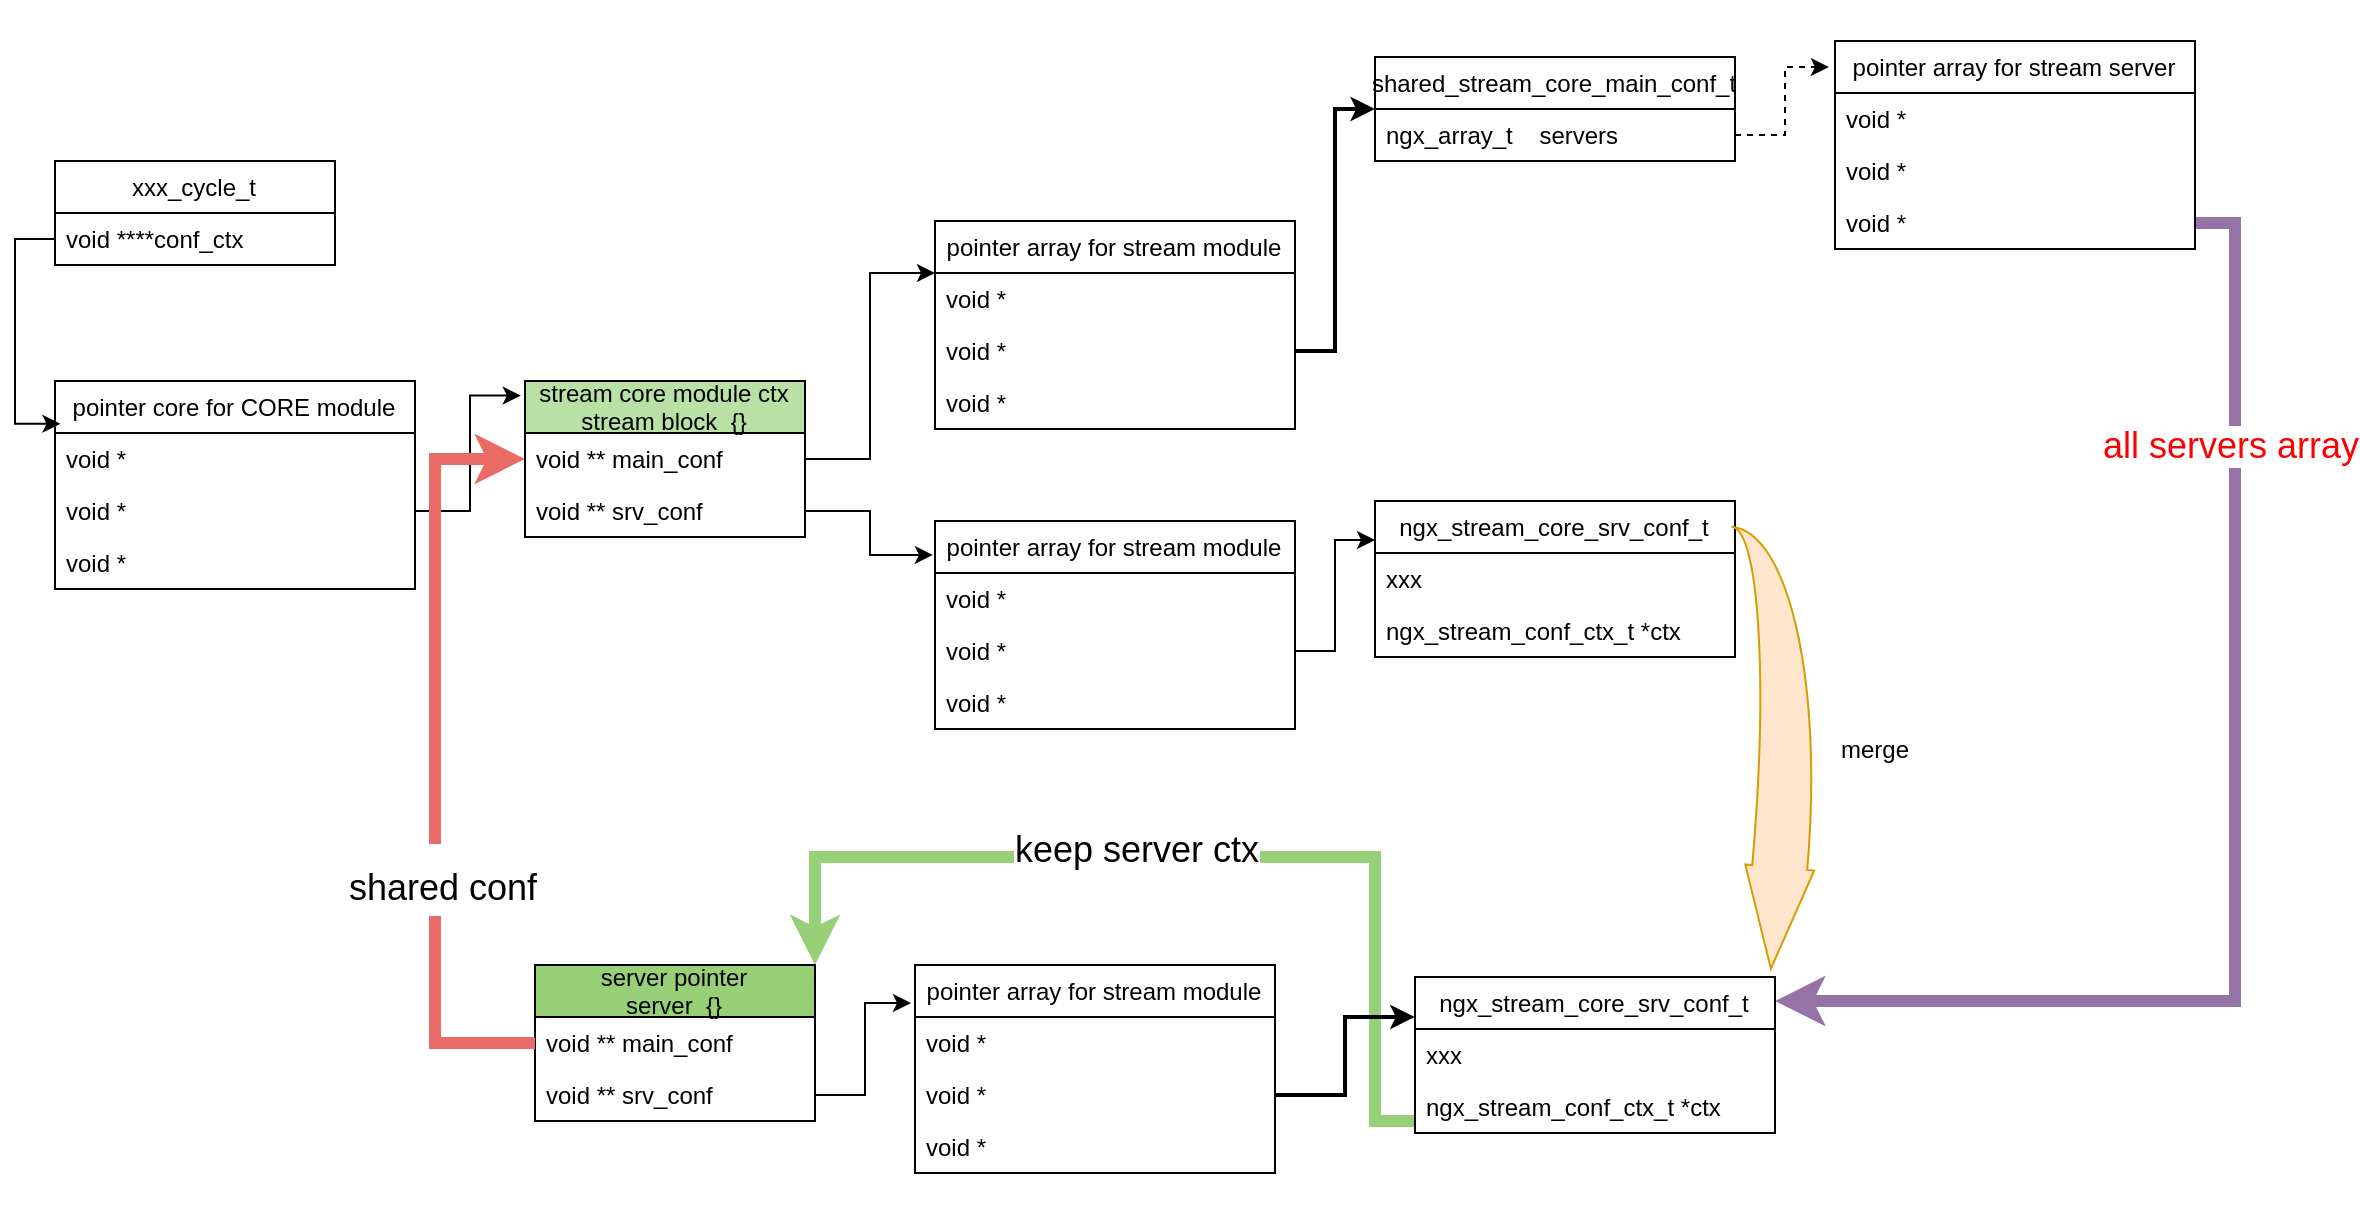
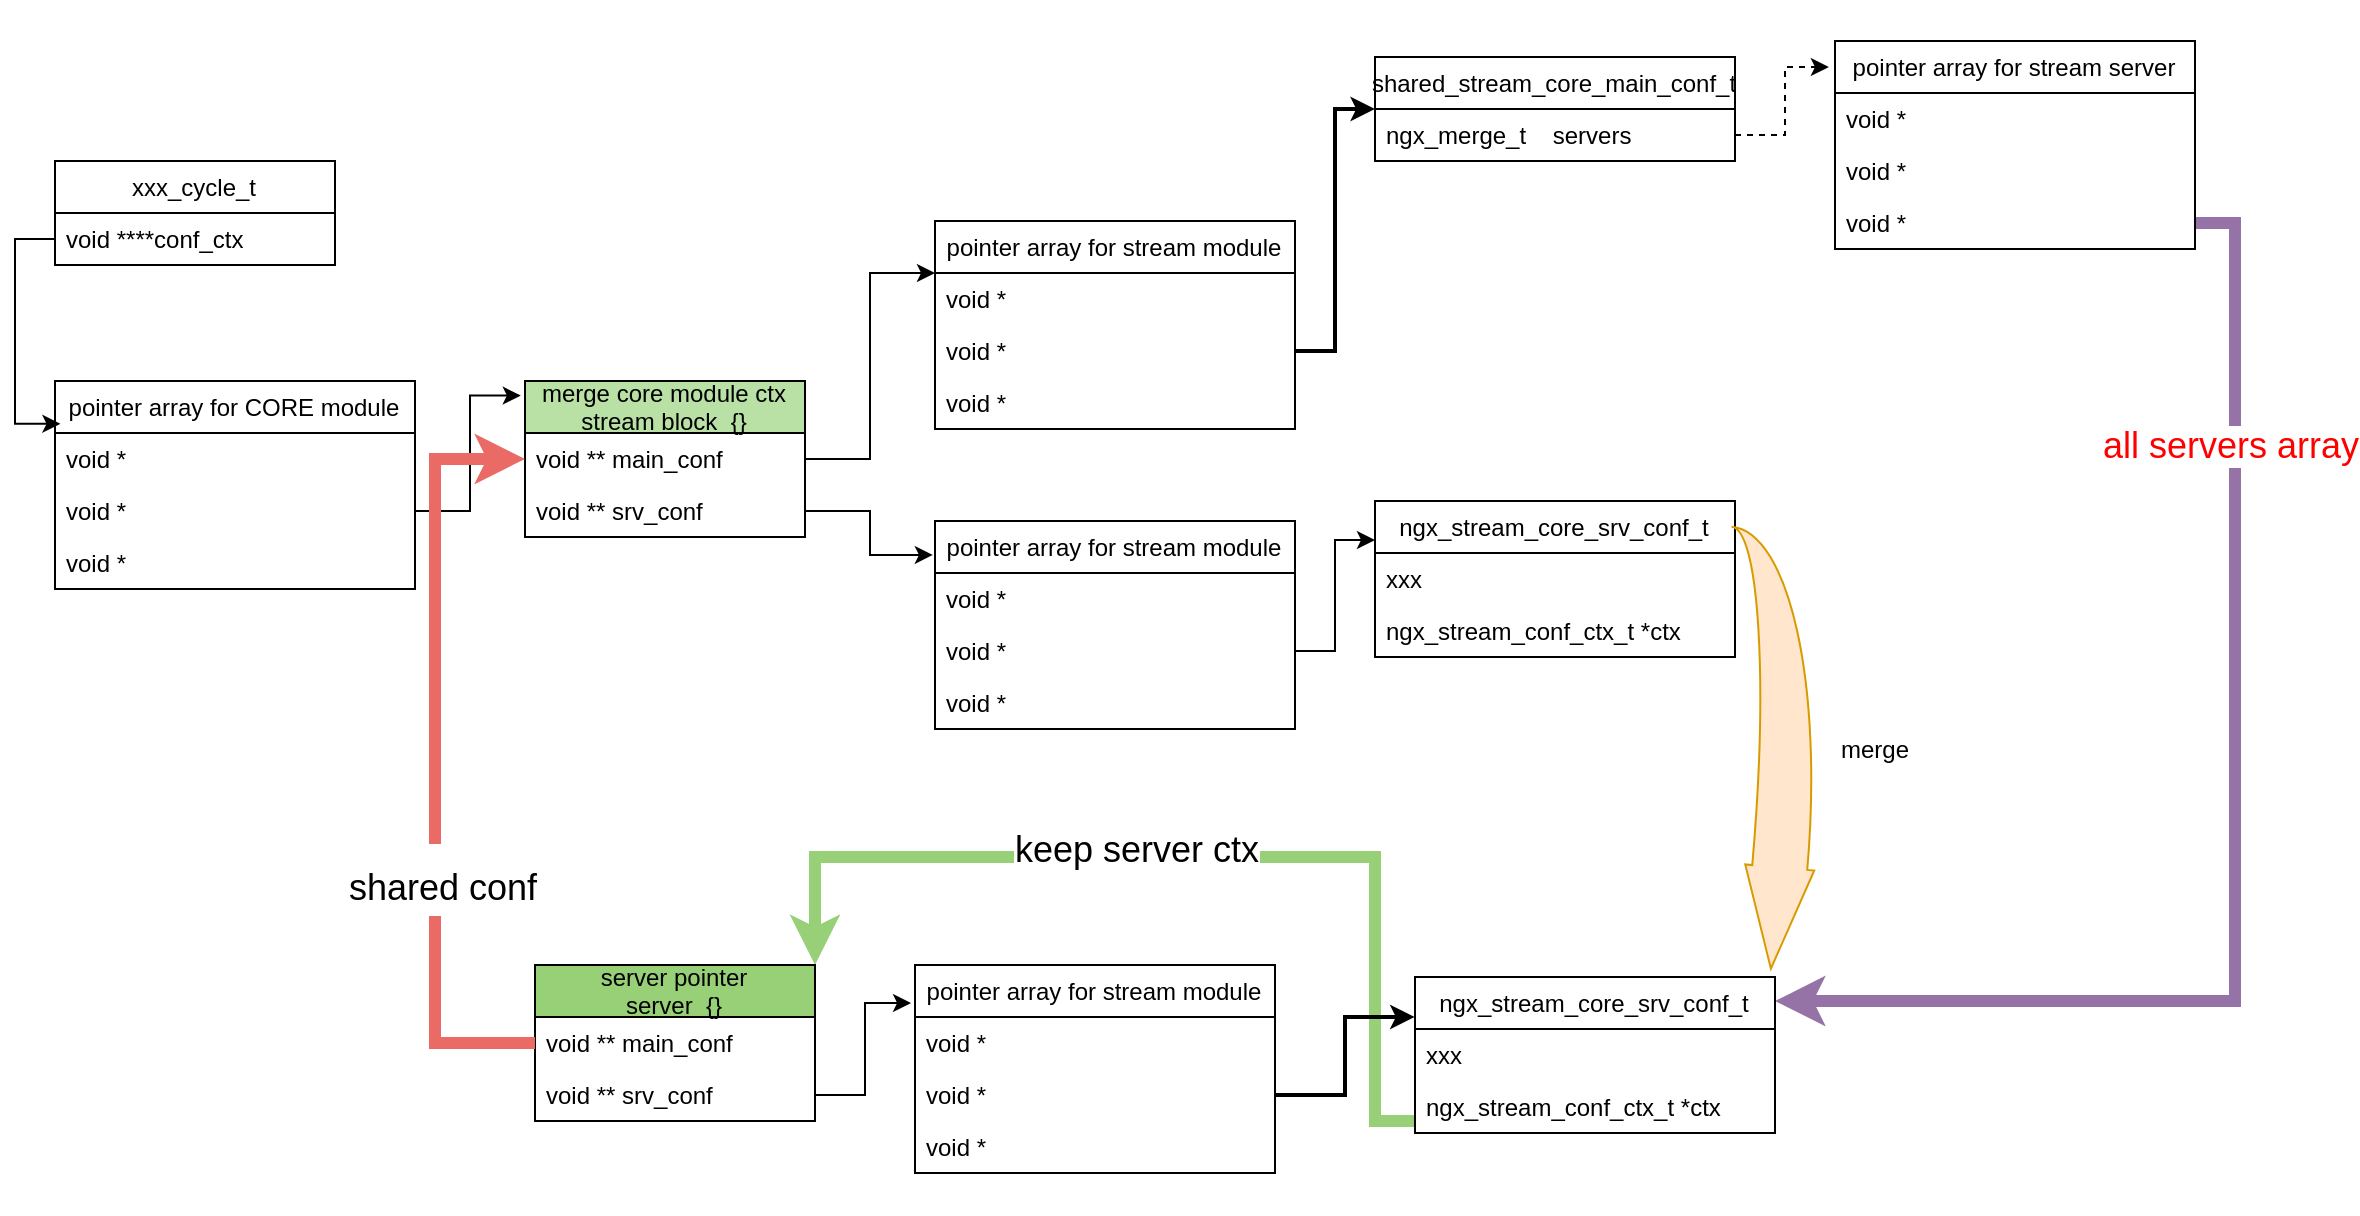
- <mxCell id="39" value="ngx_array_t    servers" style="text;strokeColor=none;fillColor=none;align=left;verticalAlign=top;spacingLeft=4;spacingRight=4;overflow=hidden;rotatable=0;points=[[0,0.5],[1,0.5]];portConstraint=eastwest;" parent="38" vertex="1"><mxGeometry y="26" width="180" height="26" as="geometry" /></mxCell>
+ <mxCell id="39" value="ngx_merge_t    servers" style="text;strokeColor=none;fillColor=none;align=left;verticalAlign=top;spacingLeft=4;spacingRight=4;overflow=hidden;rotatable=0;points=[[0,0.5],[1,0.5]];portConstraint=eastwest;" parent="38" vertex="1"><mxGeometry y="26" width="180" height="26" as="geometry" /></mxCell>
- <mxCell id="35" value="stream core module ctx&#10;stream block  {}" style="swimlane;fontStyle=0;childLayout=stackLayout;horizontal=1;startSize=26;fillColor=#B9E0A5;horizontalStack=0;resizeParent=1;resizeParentMax=0;resizeLast=0;collapsible=1;marginBottom=0;" parent="1" vertex="1"><mxGeometry x="255" y="190" width="140" height="78" as="geometry" /></mxCell>
+ <mxCell id="35" value="merge core module ctx&#10;stream block  {}" style="swimlane;fontStyle=0;childLayout=stackLayout;horizontal=1;startSize=26;fillColor=#B9E0A5;horizontalStack=0;resizeParent=1;resizeParentMax=0;resizeLast=0;collapsible=1;marginBottom=0;" parent="1" vertex="1"><mxGeometry x="255" y="190" width="140" height="78" as="geometry" /></mxCell>
- <mxCell id="27" value="pointer core for CORE module" style="swimlane;fontStyle=0;childLayout=stackLayout;horizontal=1;startSize=26;fillColor=none;horizontalStack=0;resizeParent=1;resizeParentMax=0;resizeLast=0;collapsible=1;marginBottom=0;" parent="1" vertex="1"><mxGeometry x="20" y="190" width="180" height="104" as="geometry" /></mxCell>
+ <mxCell id="27" value="pointer array for CORE module" style="swimlane;fontStyle=0;childLayout=stackLayout;horizontal=1;startSize=26;fillColor=none;horizontalStack=0;resizeParent=1;resizeParentMax=0;resizeLast=0;collapsible=1;marginBottom=0;" parent="1" vertex="1"><mxGeometry x="20" y="190" width="180" height="104" as="geometry" /></mxCell>
